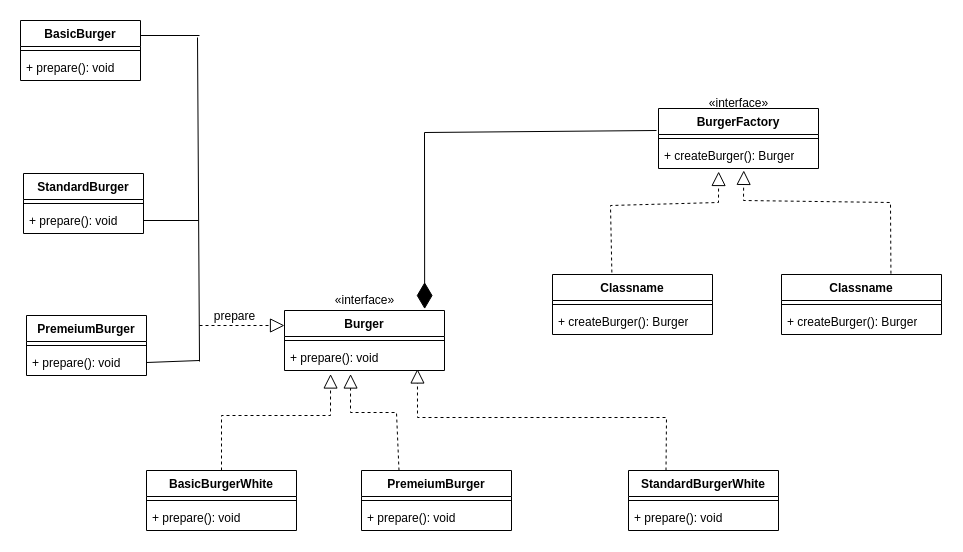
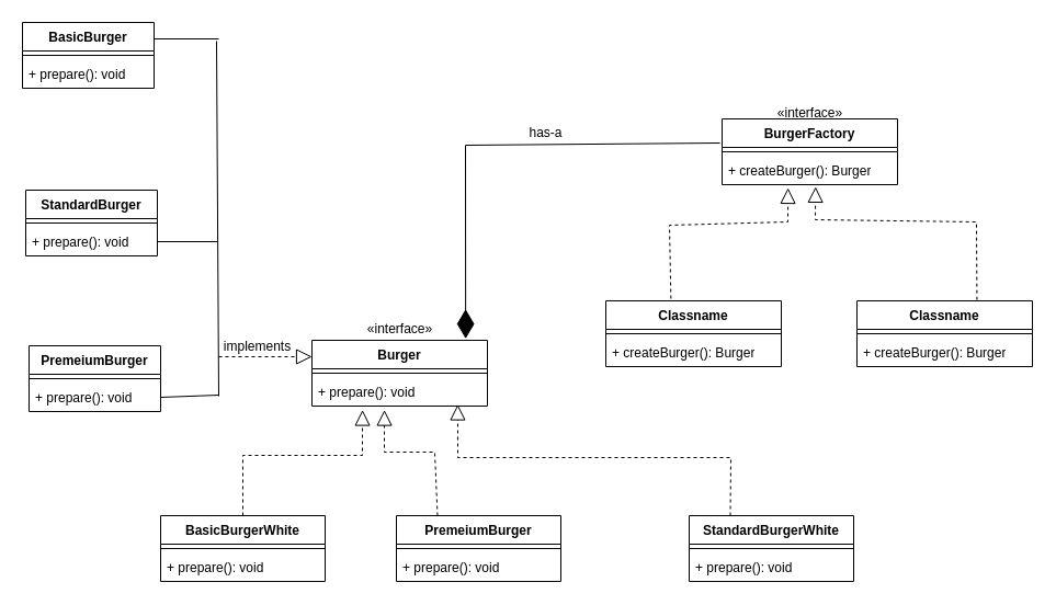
+ <mxCell id="45" value="has-a" style="text;html=1;align=center;verticalAlign=middle;resizable=0;points=[];autosize=1;strokeColor=none;fillColor=none;" vertex="1" parent="1"><mxGeometry x="473" y="108" width="48" height="26" as="geometry" /></mxCell>
- <mxCell id="46" value="prepare" style="text;html=1;align=center;verticalAlign=middle;resizable=0;points=[];autosize=1;strokeColor=none;fillColor=none;" vertex="1" parent="1"><mxGeometry x="194" y="303" width="79" height="26" as="geometry" /></mxCell>
+ <mxCell id="46" value="implements" style="text;html=1;align=center;verticalAlign=middle;resizable=0;points=[];autosize=1;strokeColor=none;fillColor=none;" vertex="1" parent="1"><mxGeometry x="194" y="303" width="79" height="26" as="geometry" /></mxCell>
